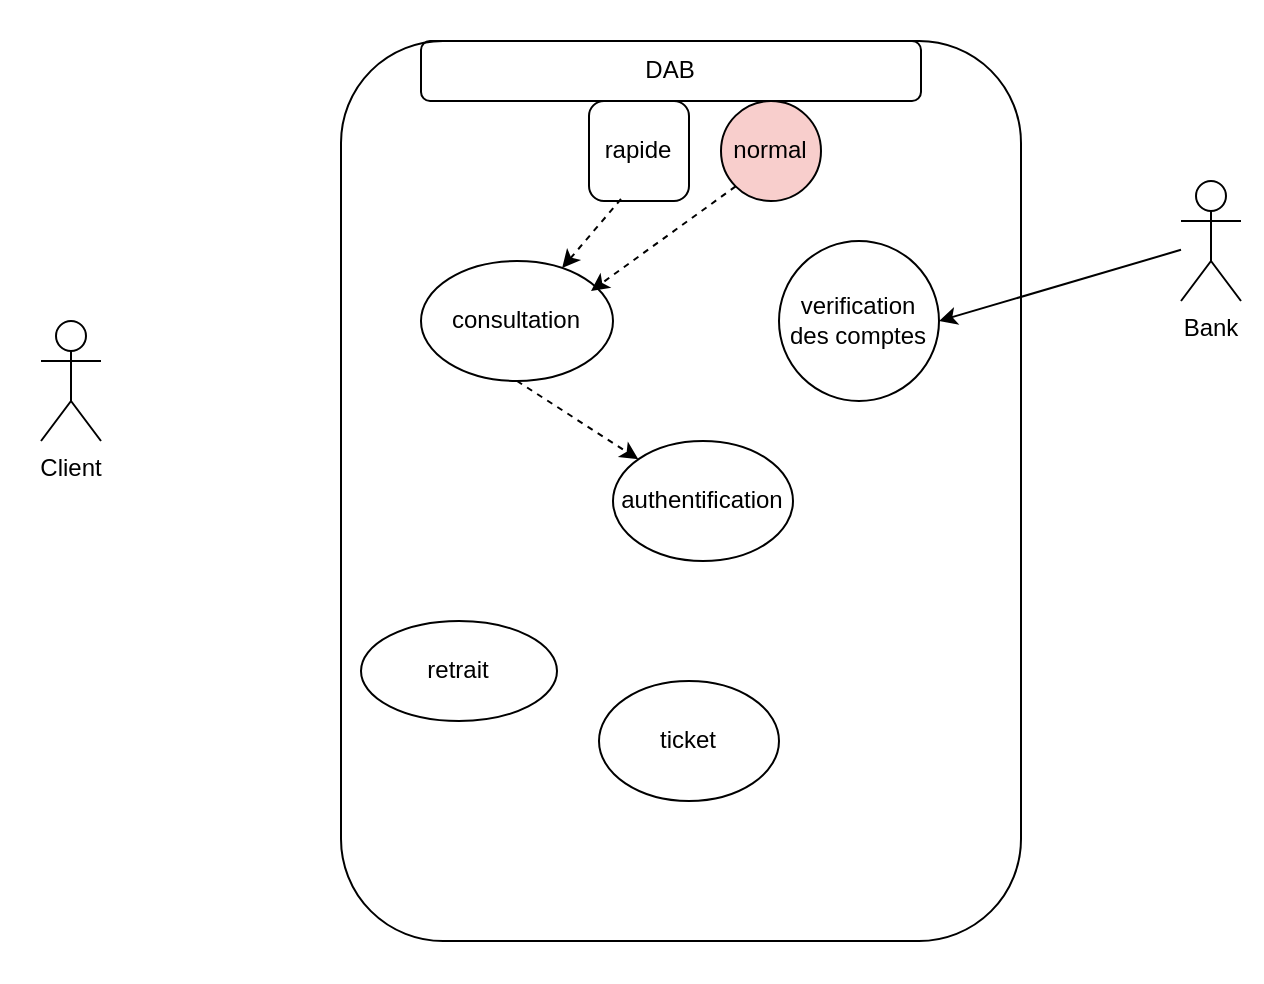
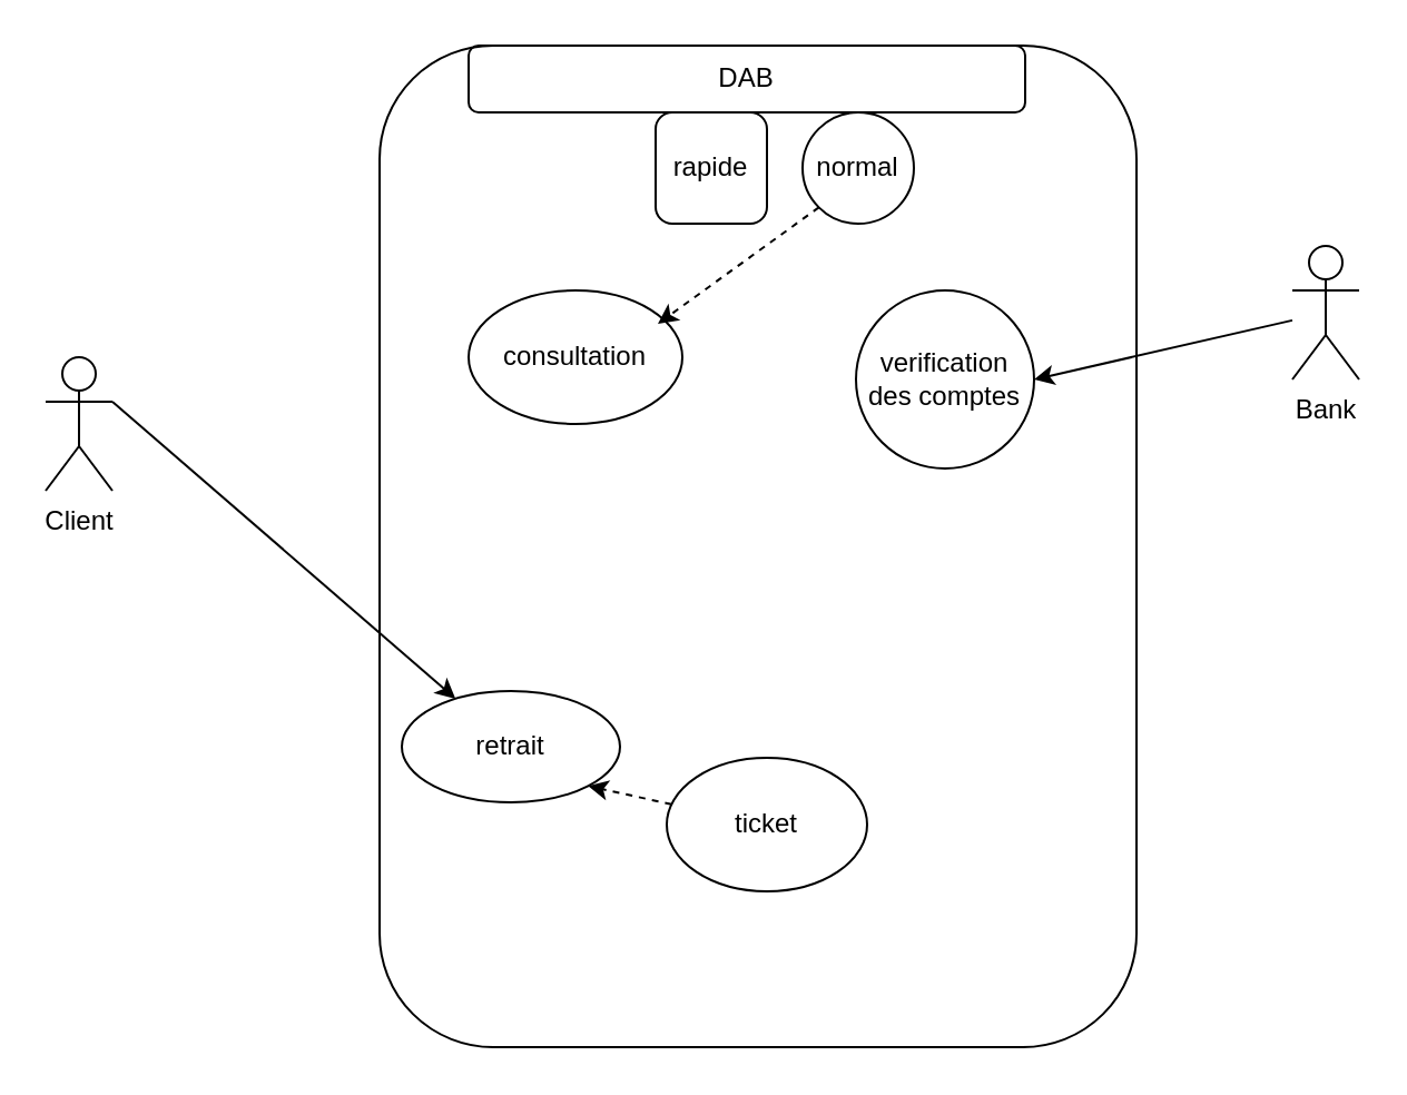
- <mxCell id="14" value="normal" style="ellipse;whiteSpace=wrap;html=1;aspect=fixed;fillColor=#f8cecc;" vertex="1" parent="1"><mxGeometry x="360" y="50" width="50" height="50" as="geometry" /></mxCell>
+ <mxCell id="14" value="normal" style="ellipse;whiteSpace=wrap;html=1;aspect=fixed;" vertex="1" parent="1"><mxGeometry x="360" y="50" width="50" height="50" as="geometry" /></mxCell>
- <mxCell id="15" value="" style="endArrow=classic;html=1;rounded=0;exitX=0.32;exitY=0.98;exitDx=0;exitDy=0;dashed=1;exitPerimeter=0;" edge="1" parent="1" source="13" target="4"><mxGeometry width="50" height="50" relative="1" as="geometry"><mxPoint x="316" y="170" as="sourcePoint" /><mxPoint x="391" y="183" as="targetPoint" /></mxGeometry></mxCell>
- <mxCell id="8" value="Bank" style="shape=umlActor;verticalLabelPosition=bottom;verticalAlign=top;html=1;outlineConnect=0;" vertex="1" parent="1"><mxGeometry x="590" y="90" width="30" height="60" as="geometry" /></mxCell>
+ <mxCell id="8" value="Bank" style="shape=umlActor;verticalLabelPosition=bottom;verticalAlign=top;html=1;outlineConnect=0;" vertex="1" parent="1"><mxGeometry x="580" y="110" width="30" height="60" as="geometry" /></mxCell>
- <mxCell id="18" value="verification des comptes" style="ellipse;whiteSpace=wrap;html=1;aspect=fixed;" vertex="1" parent="1"><mxGeometry x="389" y="120" width="80" height="80" as="geometry" /></mxCell>
+ <mxCell id="18" value="verification des comptes" style="ellipse;whiteSpace=wrap;html=1;aspect=fixed;" vertex="1" parent="1"><mxGeometry x="384" y="130" width="80" height="80" as="geometry" /></mxCell>
- <mxCell id="11" value="" style="endArrow=classic;html=1;rounded=0;exitX=0.5;exitY=1;exitDx=0;exitDy=0;dashed=1;" edge="1" parent="1" source="4" target="6"><mxGeometry width="50" height="50" relative="1" as="geometry"><mxPoint x="70" y="200" as="sourcePoint" /><mxPoint x="244" y="130" as="targetPoint" /><Array as="points" /></mxGeometry></mxCell>
+ <mxCell id="10" value="" style="endArrow=classic;html=1;rounded=0;exitX=1;exitY=0.333;exitDx=0;exitDy=0;exitPerimeter=0;" edge="1" parent="1" source="3" target="5"><mxGeometry width="50" height="50" relative="1" as="geometry"><mxPoint x="60" y="190" as="sourcePoint" /><mxPoint x="234" y="120" as="targetPoint" /></mxGeometry></mxCell>
- <mxCell id="6" value="authentification" style="ellipse;whiteSpace=wrap;html=1;" vertex="1" parent="1"><mxGeometry x="306" y="220" width="90" height="60" as="geometry" /></mxCell>
+ <mxCell id="12" value="" style="endArrow=classic;html=1;rounded=0;entryX=1;entryY=1;entryDx=0;entryDy=0;dashed=1;" edge="1" parent="1" source="7" target="5"><mxGeometry width="50" height="50" relative="1" as="geometry"><mxPoint x="80" y="210" as="sourcePoint" /><mxPoint x="254" y="140" as="targetPoint" /></mxGeometry></mxCell>
